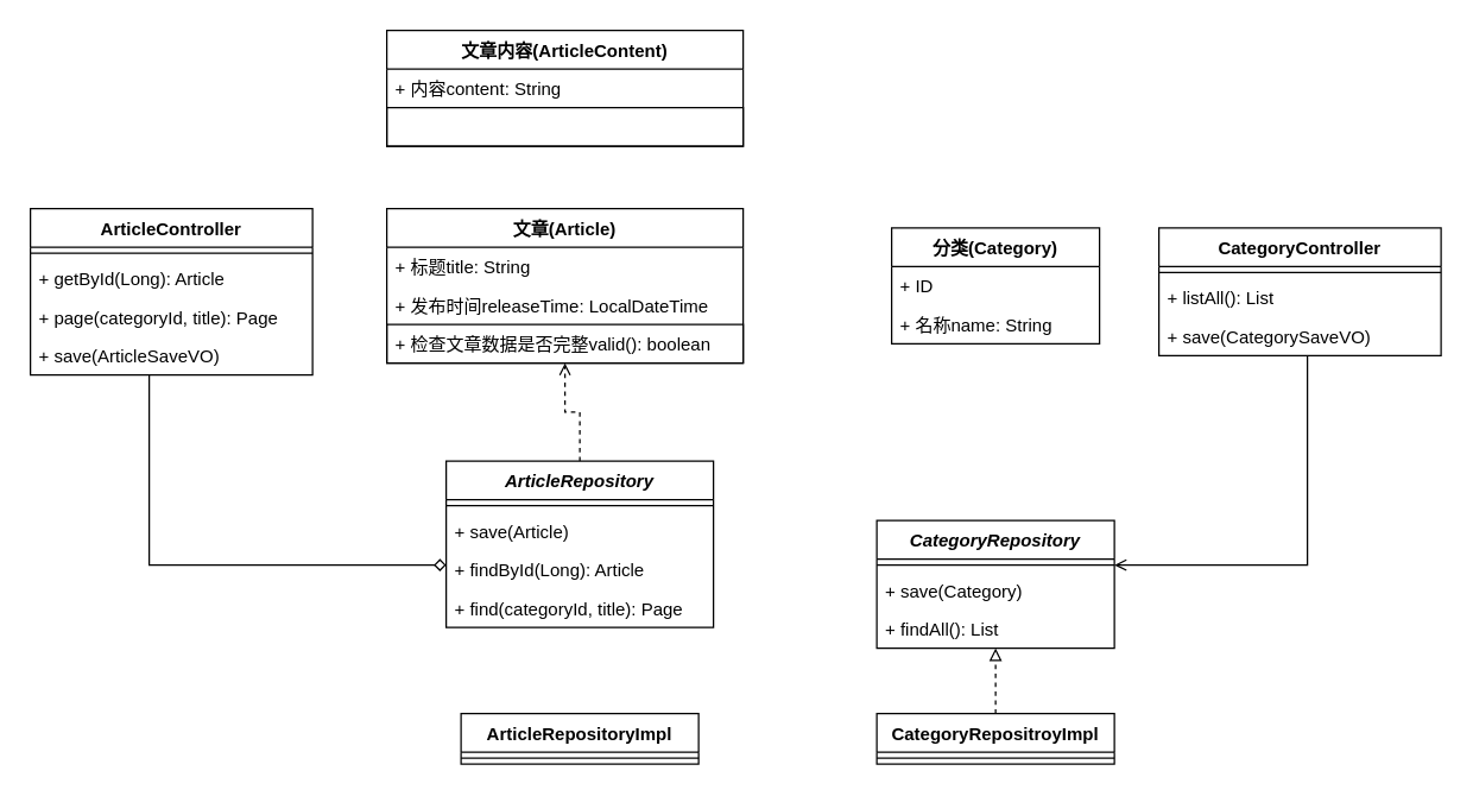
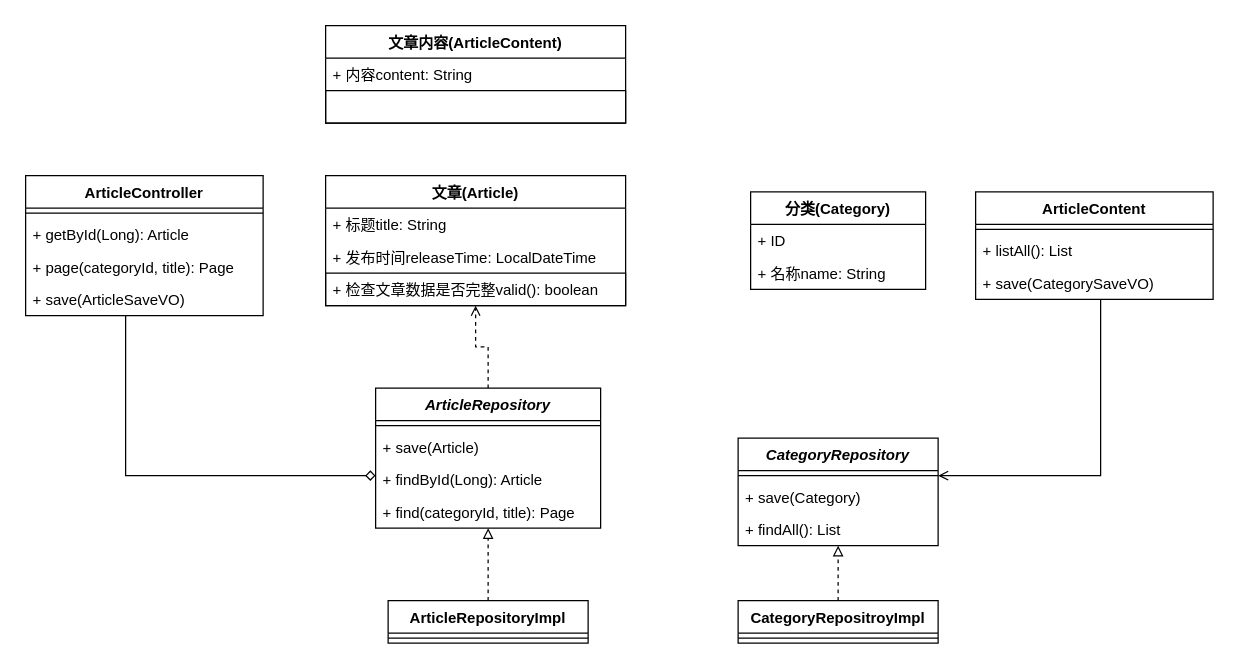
- <mxCell id="35" value="CategoryController" style="swimlane;fontStyle=1;align=center;verticalAlign=top;childLayout=stackLayout;horizontal=1;startSize=26;horizontalStack=0;resizeParent=1;resizeParentMax=0;resizeLast=0;collapsible=1;marginBottom=0;strokeColor=default;" vertex="1" parent="1"><mxGeometry x="780" y="153" width="190" height="86" as="geometry" /></mxCell>
+ <mxCell id="35" value="ArticleContent" style="swimlane;fontStyle=1;align=center;verticalAlign=top;childLayout=stackLayout;horizontal=1;startSize=26;horizontalStack=0;resizeParent=1;resizeParentMax=0;resizeLast=0;collapsible=1;marginBottom=0;strokeColor=default;" vertex="1" parent="1"><mxGeometry x="780" y="153" width="190" height="86" as="geometry" /></mxCell>
+ <mxCell id="15" style="edgeStyle=orthogonalEdgeStyle;rounded=0;orthogonalLoop=1;jettySize=auto;html=1;endArrow=block;endFill=0;dashed=1;" edge="1" parent="1" source="16" target="10"><mxGeometry relative="1" as="geometry" /></mxCell>
